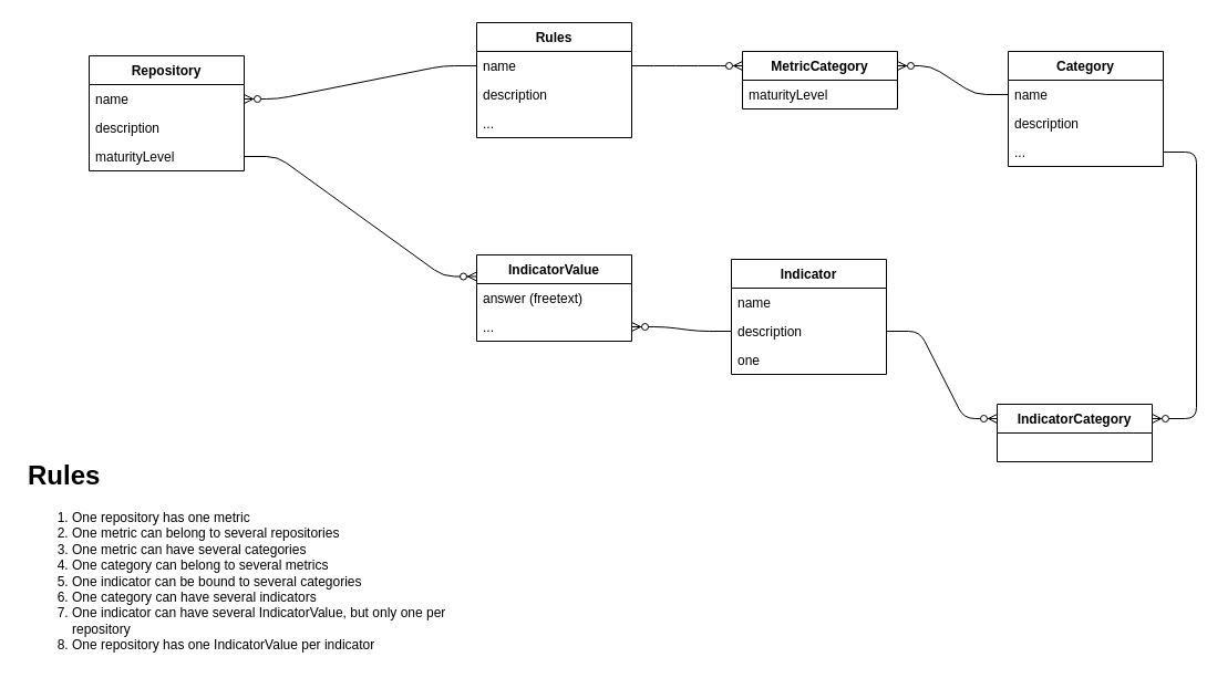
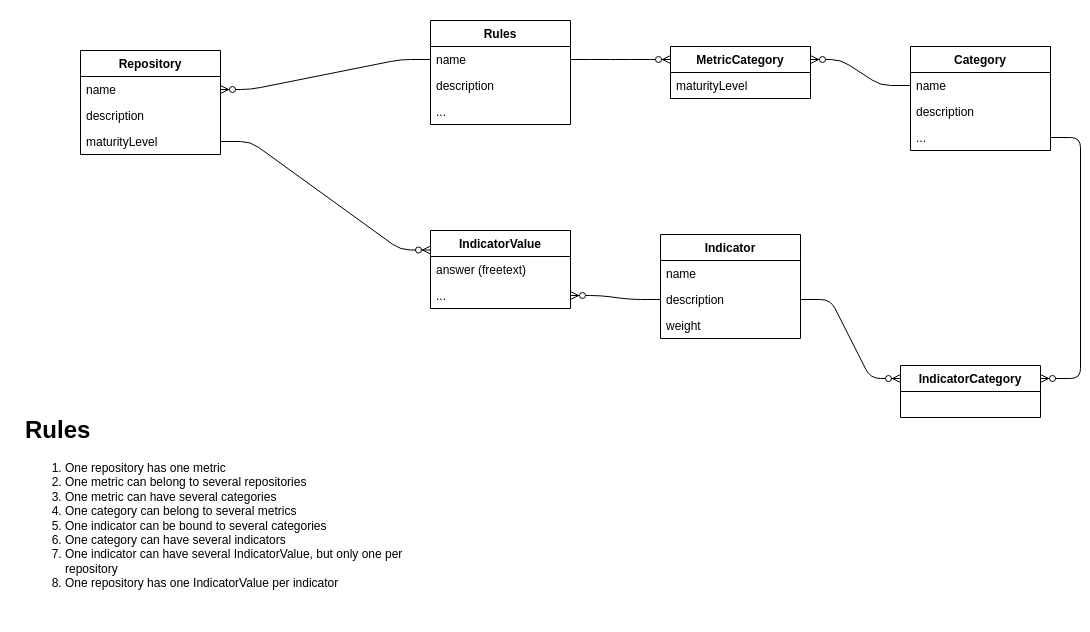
- <mxCell id="9" value="one" style="text;strokeColor=none;fillColor=none;align=left;verticalAlign=top;spacingLeft=4;spacingRight=4;overflow=hidden;rotatable=0;points=[[0,0.5],[1,0.5]];portConstraint=eastwest;" parent="6" vertex="1"><mxGeometry y="78" width="140" height="26" as="geometry" /></mxCell>
+ <mxCell id="9" value="weight" style="text;strokeColor=none;fillColor=none;align=left;verticalAlign=top;spacingLeft=4;spacingRight=4;overflow=hidden;rotatable=0;points=[[0,0.5],[1,0.5]];portConstraint=eastwest;" parent="6" vertex="1"><mxGeometry y="78" width="140" height="26" as="geometry" /></mxCell>
